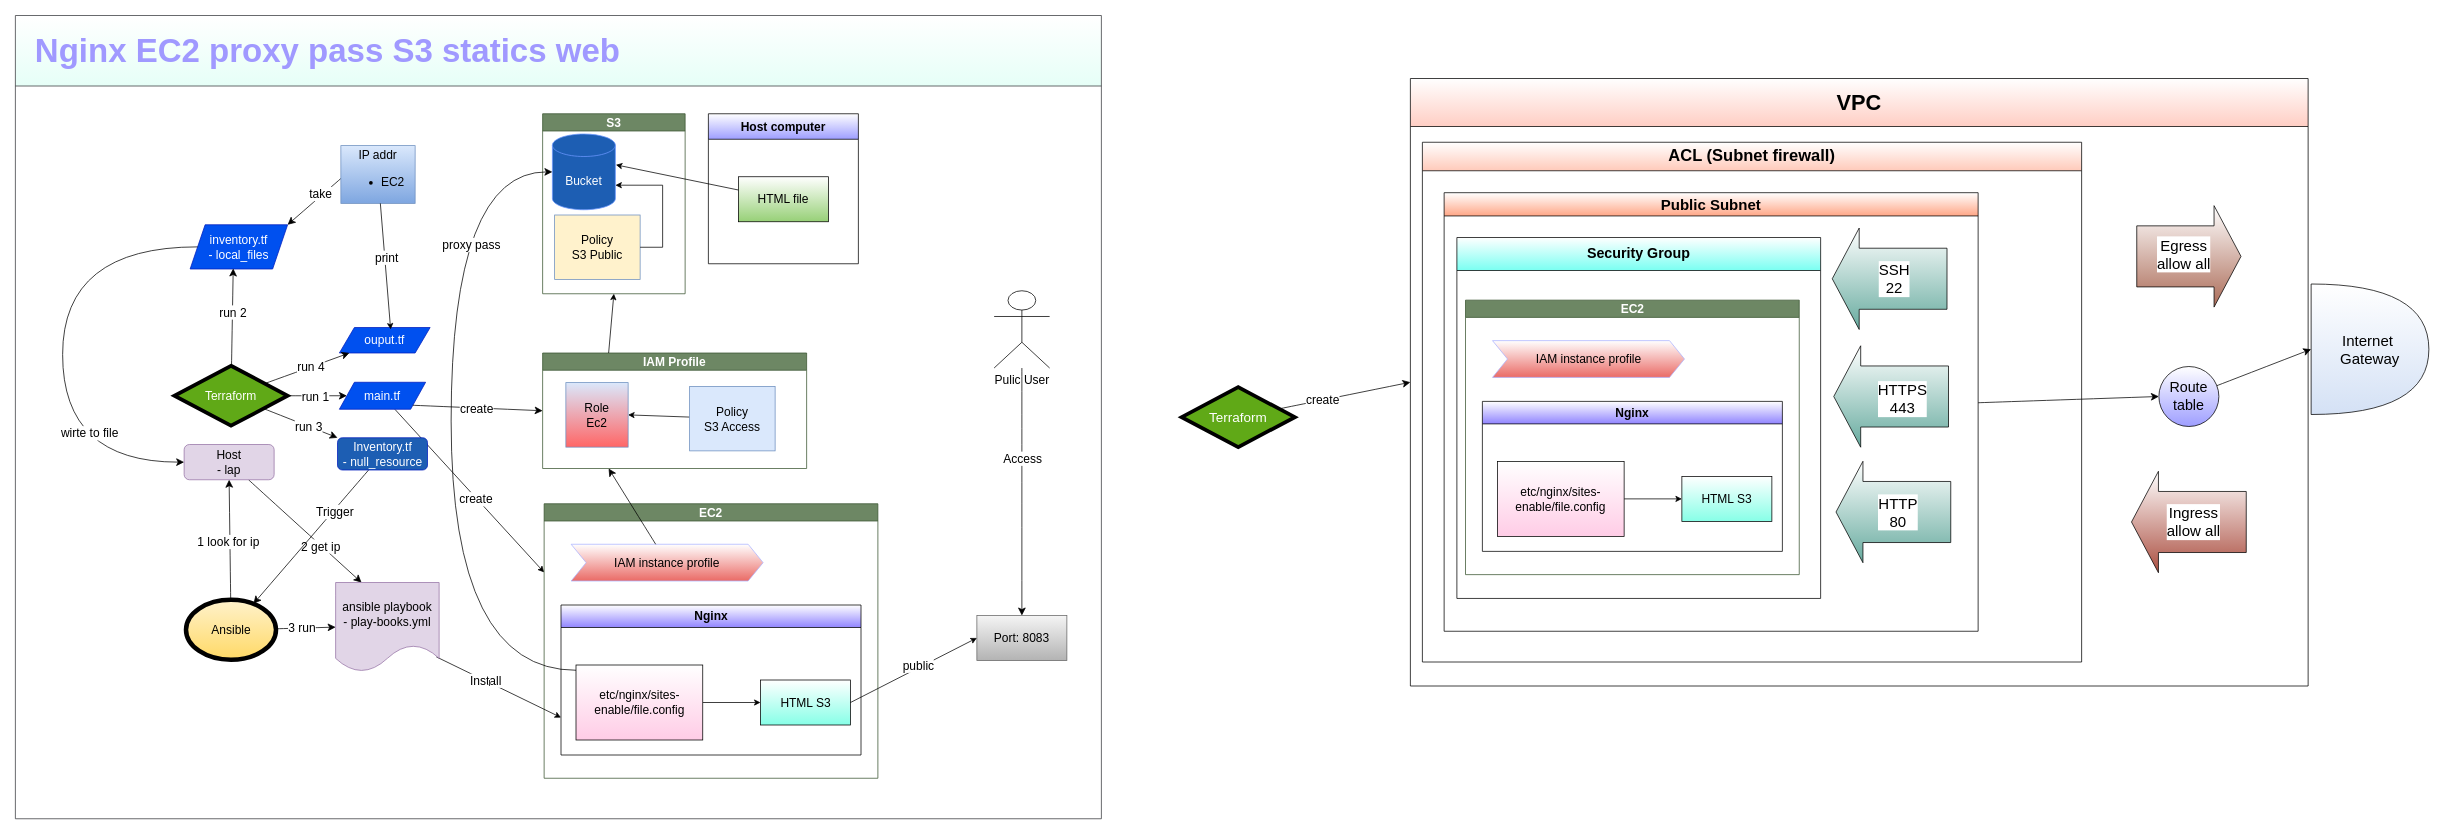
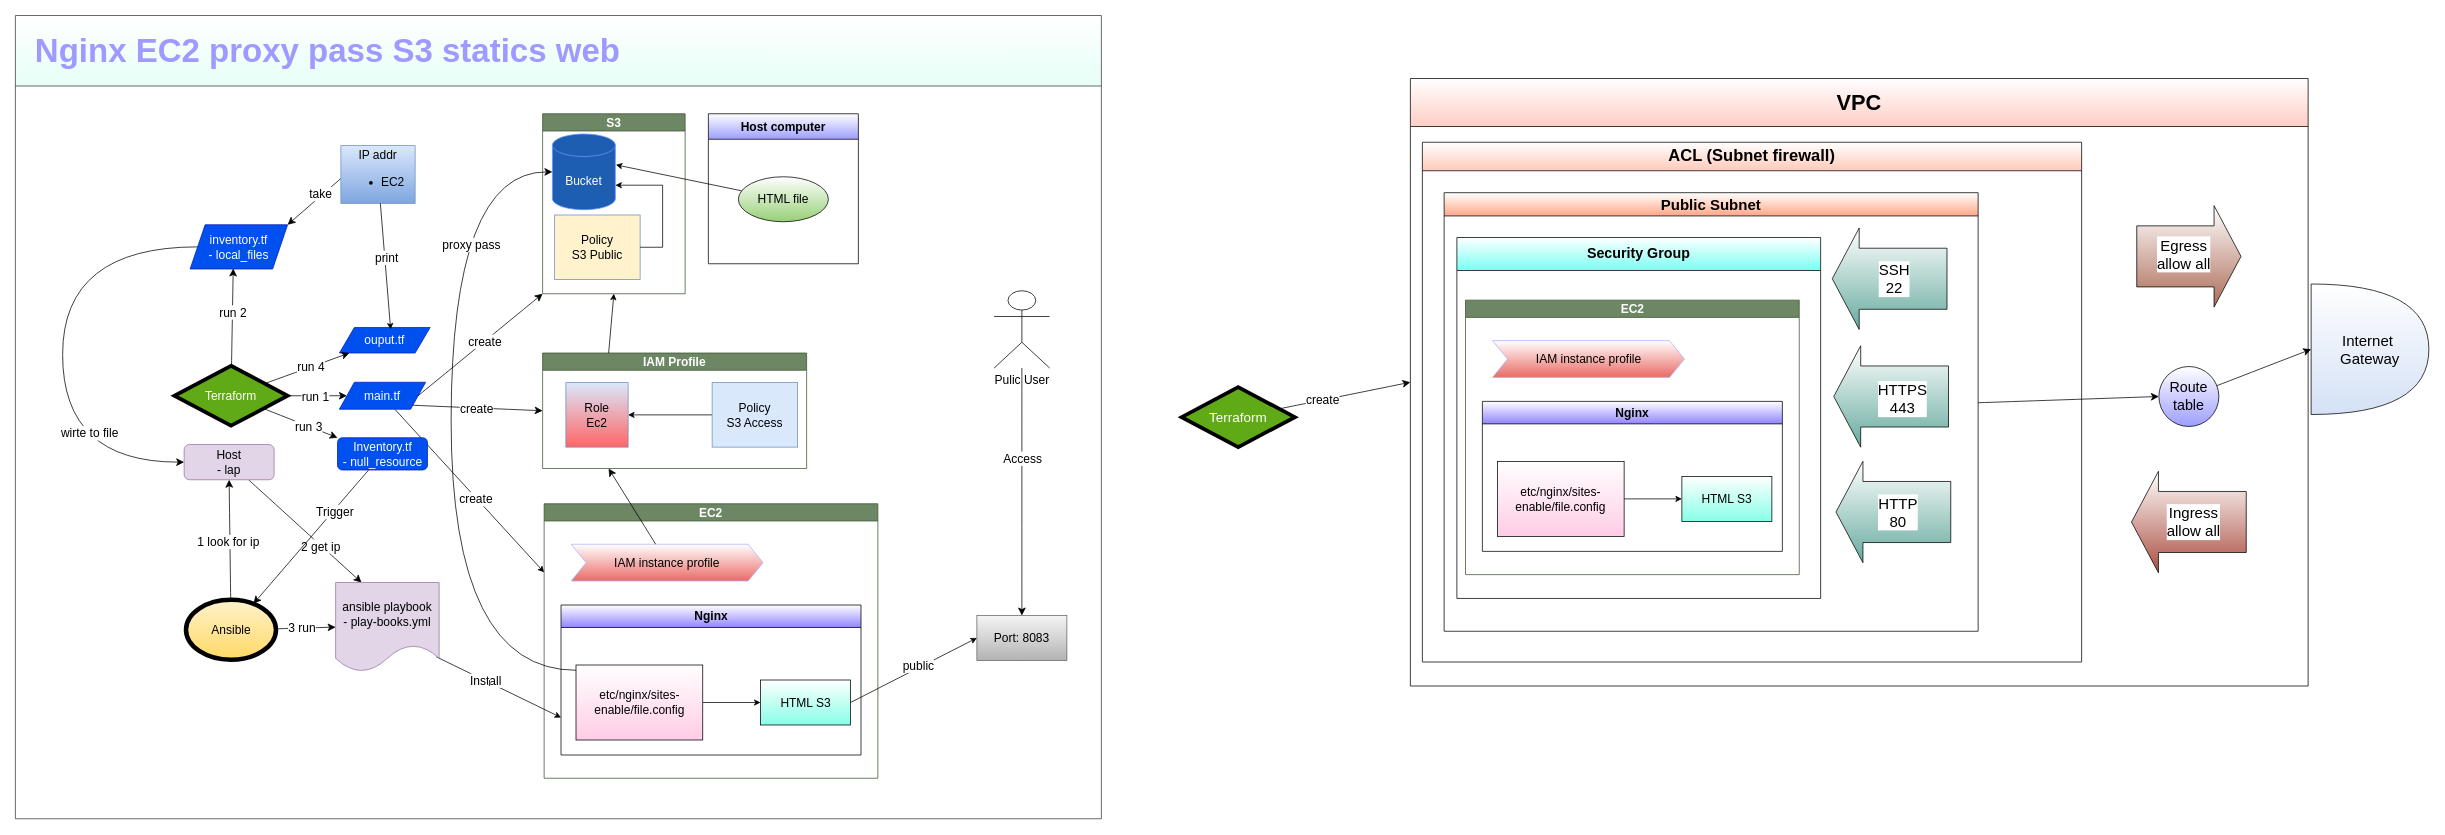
- <mxCell id="61" value="&lt;font style=&quot;font-size: 16px;&quot;&gt;HTML file&lt;/font&gt;" style="rounded=0;whiteSpace=wrap;html=1;gradientColor=#97D077;" vertex="1" parent="60"><mxGeometry x="40" y="84" width="120" height="60" as="geometry" /></mxCell>
+ <mxCell id="61" value="&lt;font style=&quot;font-size: 16px;&quot;&gt;HTML file&lt;/font&gt;" style="ellipse;whiteSpace=wrap;html=1;gradientColor=#97D077;" vertex="1" parent="60"><mxGeometry x="40" y="84" width="120" height="60" as="geometry" /></mxCell>
+ <mxCell id="21" style="edgeStyle=none;curved=1;rounded=0;orthogonalLoop=1;jettySize=auto;html=1;entryX=0;entryY=1;entryDx=0;entryDy=0;fontSize=12;startSize=8;endSize=8;exitX=1;exitY=0.5;exitDx=0;exitDy=0;" edge="1" parent="2" source="7" target="17"><mxGeometry relative="1" as="geometry" /></mxCell>
+ <mxCell id="22" value="create" style="edgeLabel;html=1;align=center;verticalAlign=middle;resizable=0;points=[];fontSize=16;" vertex="1" connectable="0" parent="21"><mxGeometry x="0.06" relative="1" as="geometry"><mxPoint as="offset" /></mxGeometry></mxCell>
- <mxCell id="26" value="Policy&lt;br&gt;S3 Access" style="rounded=0;whiteSpace=wrap;html=1;fontSize=16;fillColor=#dae8fc;strokeColor=#6c8ebf;" vertex="1" parent="23"><mxGeometry x="196" y="44.5" width="114" height="86" as="geometry" /></mxCell>
+ <mxCell id="26" value="Policy&lt;br&gt;S3 Access" style="rounded=0;whiteSpace=wrap;html=1;fontSize=16;fillColor=#dae8fc;strokeColor=#6c8ebf;" vertex="1" parent="23"><mxGeometry x="226" y="39.5" width="114" height="86" as="geometry" /></mxCell>
- <mxCell id="44" value="Inventory.tf&lt;br&gt;- null_resource" style="rounded=1;whiteSpace=wrap;html=1;fontSize=16;fillColor=#1d5eb3;fontColor=#ffffff;strokeColor=#001DBC;" vertex="1" parent="2"><mxGeometry x="429.5" y="563" width="120" height="43" as="geometry" /></mxCell>
+ <mxCell id="44" value="Inventory.tf&lt;br&gt;- null_resource" style="rounded=1;whiteSpace=wrap;html=1;fontSize=16;fillColor=#0050ef;fontColor=#ffffff;strokeColor=#001DBC;" vertex="1" parent="2"><mxGeometry x="429.5" y="563" width="120" height="43" as="geometry" /></mxCell>
